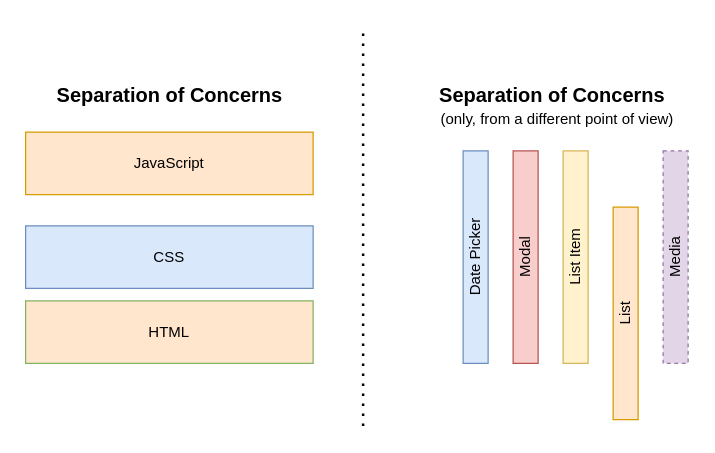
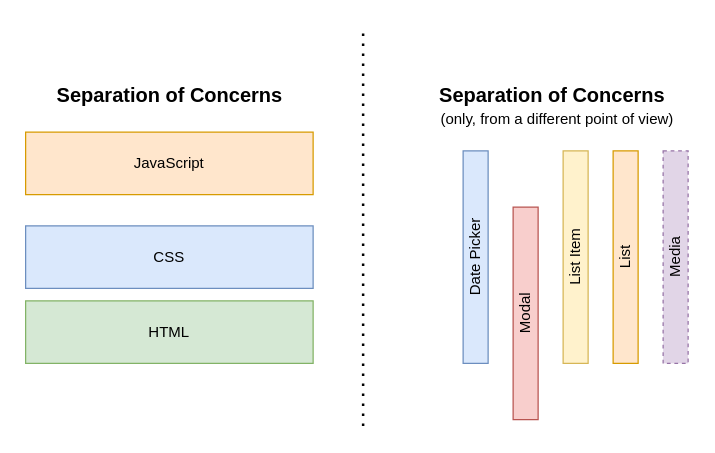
- <mxCell id="9" value="Modal" style="rounded=0;whiteSpace=wrap;html=1;horizontal=0;fillColor=#f8cecc;strokeColor=#b85450;" vertex="1" parent="1"><mxGeometry x="410" y="120" width="20" height="170" as="geometry" /></mxCell>
+ <mxCell id="9" value="Modal" style="rounded=0;whiteSpace=wrap;html=1;horizontal=0;fillColor=#f8cecc;strokeColor=#b85450;" vertex="1" parent="1"><mxGeometry x="410" y="165" width="20" height="170" as="geometry" /></mxCell>
- <mxCell id="10" value="List" style="rounded=0;whiteSpace=wrap;html=1;horizontal=0;fillColor=#ffe6cc;strokeColor=#d79b00;" vertex="1" parent="1"><mxGeometry x="490" y="165" width="20" height="170" as="geometry" /></mxCell>
+ <mxCell id="10" value="List" style="rounded=0;whiteSpace=wrap;html=1;horizontal=0;fillColor=#ffe6cc;strokeColor=#d79b00;" vertex="1" parent="1"><mxGeometry x="490" y="120" width="20" height="170" as="geometry" /></mxCell>
- <mxCell id="4" value="HTML" style="rounded=0;whiteSpace=wrap;html=1;fillColor=#ffe6cc;strokeColor=#82b366;" vertex="1" parent="1"><mxGeometry x="20" y="240" width="230" height="50" as="geometry" /></mxCell>
+ <mxCell id="4" value="HTML" style="rounded=0;whiteSpace=wrap;html=1;fillColor=#d5e8d4;strokeColor=#82b366;" vertex="1" parent="1"><mxGeometry x="20" y="240" width="230" height="50" as="geometry" /></mxCell>
